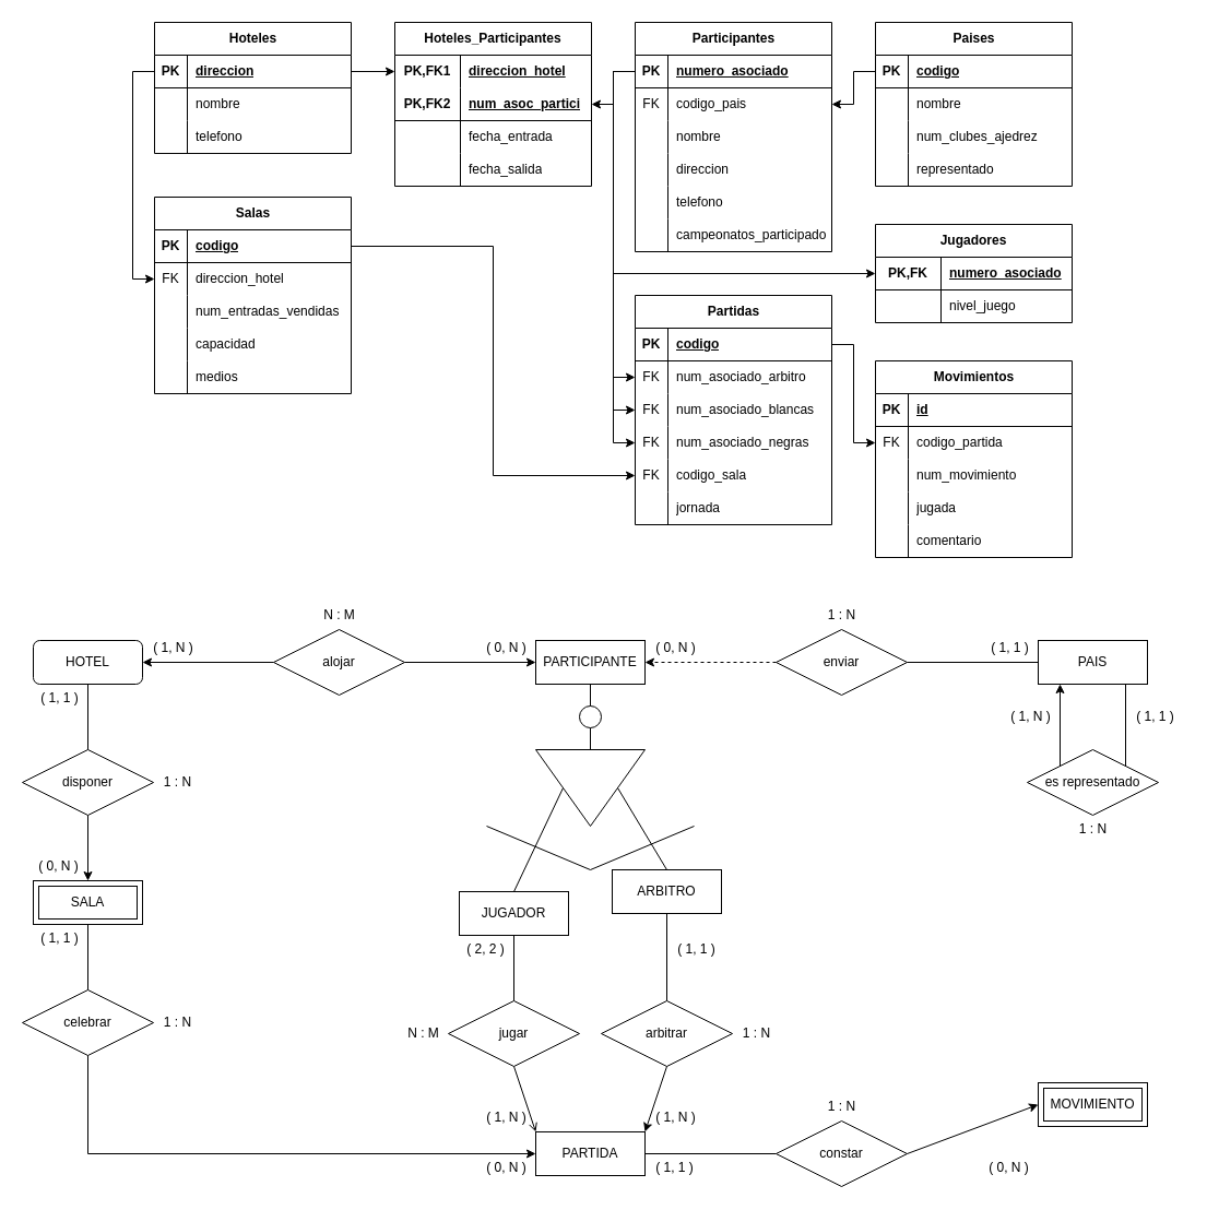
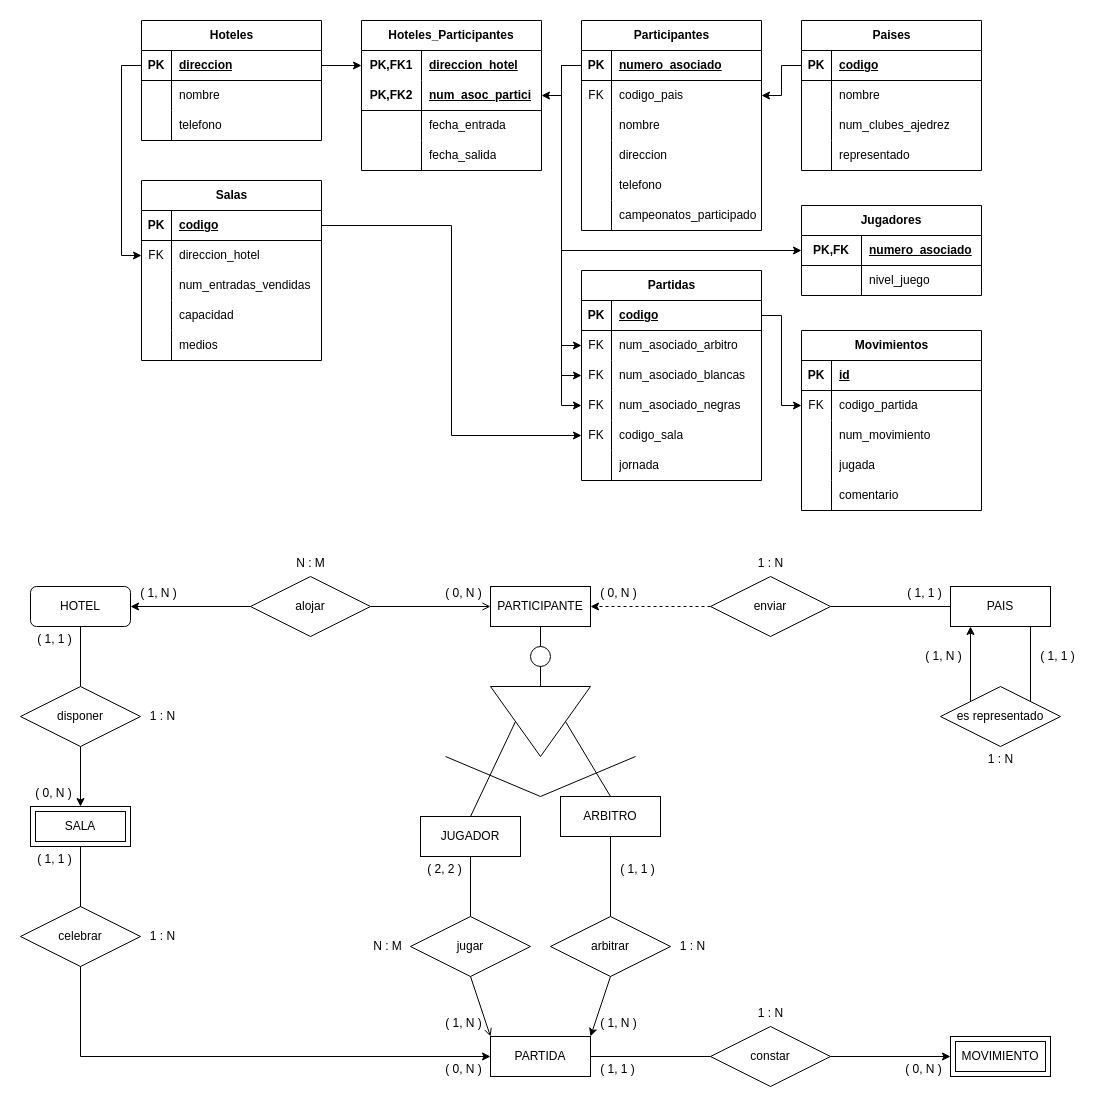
- <mxCell id="38" value="" style="endArrow=classic;html=1;rounded=0;exitX=1;exitY=0.5;exitDx=0;exitDy=0;entryX=0;entryY=0.5;entryDx=0;entryDy=0;" parent="1" source="36" target="2" edge="1"><mxGeometry width="50" height="50" relative="1" as="geometry"><mxPoint x="330" y="725" as="sourcePoint" /><mxPoint x="380" y="675" as="targetPoint" /></mxGeometry></mxCell>
+ <mxCell id="38" value="" style="endArrow=open;html=1;rounded=0;exitX=1;exitY=0.5;exitDx=0;exitDy=0;entryX=0;entryY=0.5;entryDx=0;entryDy=0;" parent="1" source="36" target="2" edge="1"><mxGeometry width="50" height="50" relative="1" as="geometry"><mxPoint x="330" y="725" as="sourcePoint" /><mxPoint x="380" y="675" as="targetPoint" /></mxGeometry></mxCell>
- <mxCell id="57" value="MOVIMIENTO" style="shape=ext;margin=3;double=1;whiteSpace=wrap;html=1;align=center;" parent="1" vertex="1"><mxGeometry x="950" y="991" width="100" height="40" as="geometry" /></mxCell>
+ <mxCell id="57" value="MOVIMIENTO" style="shape=ext;margin=3;double=1;whiteSpace=wrap;html=1;align=center;" parent="1" vertex="1"><mxGeometry x="950" y="1036" width="100" height="40" as="geometry" /></mxCell>
